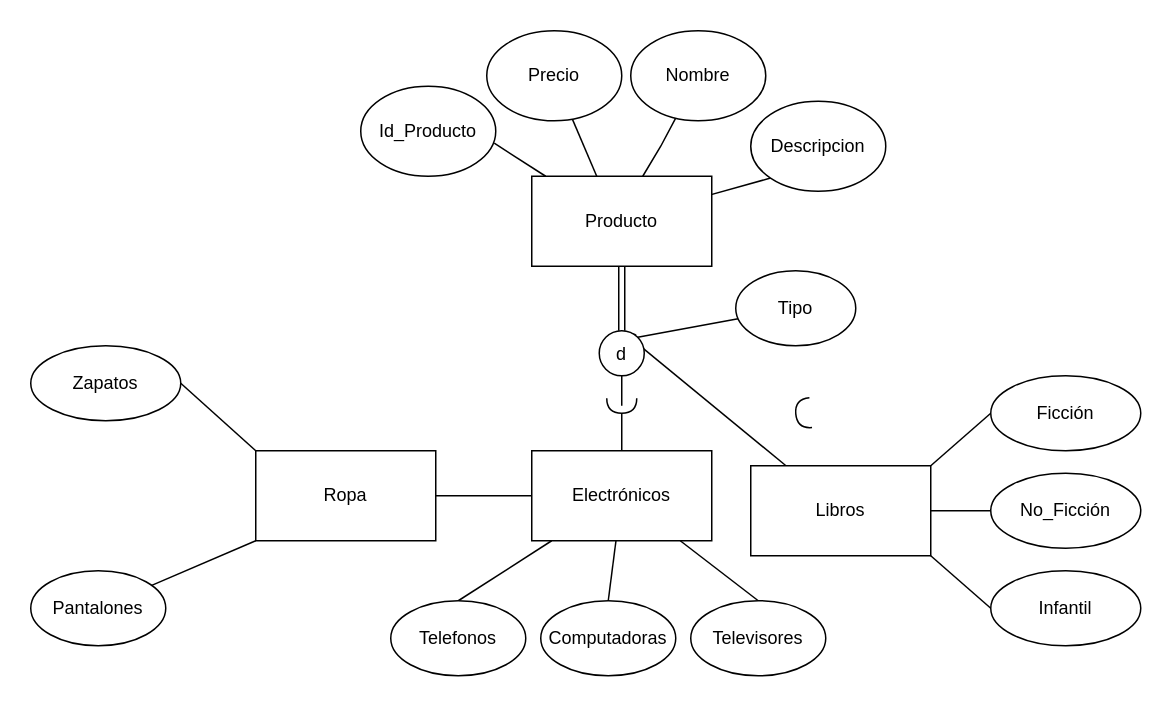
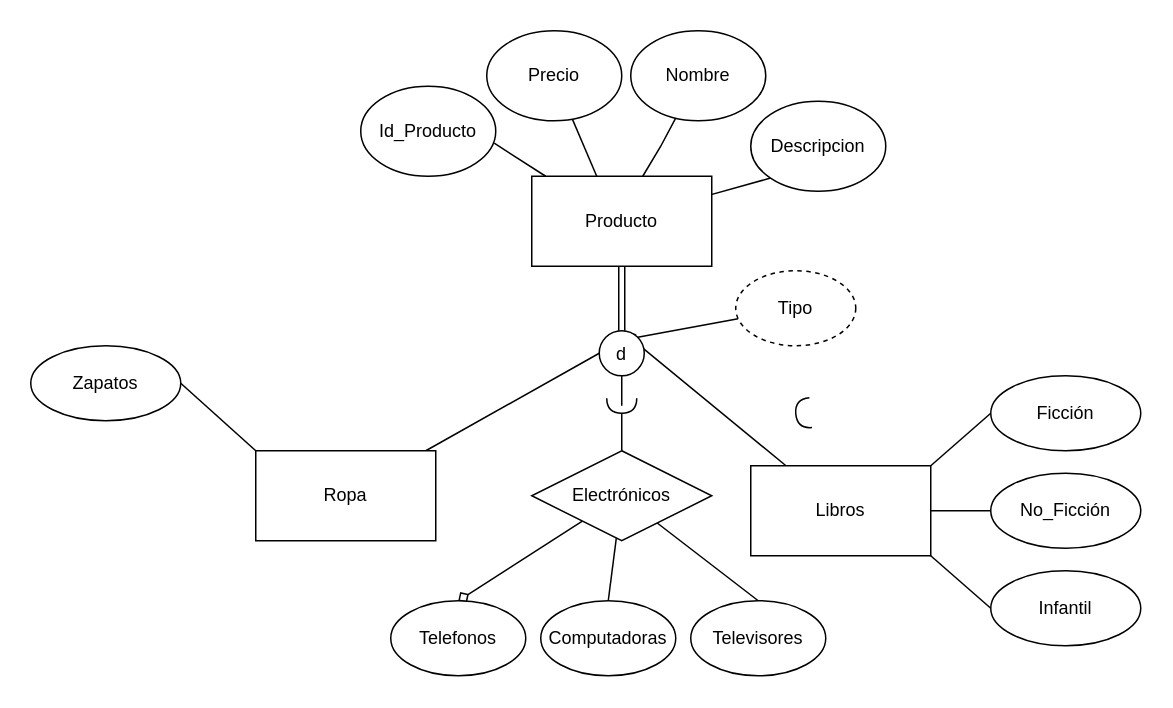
- <mxCell id="36" value="Tipo" style="ellipse;whiteSpace=wrap;html=1;" vertex="1" parent="1"><mxGeometry x="490" y="180" width="80" height="50" as="geometry" /></mxCell>
+ <mxCell id="36" value="Tipo" style="ellipse;whiteSpace=wrap;html=1;dashed=1;" vertex="1" parent="1"><mxGeometry x="490" y="180" width="80" height="50" as="geometry" /></mxCell>
- <mxCell id="8" style="rounded=0;orthogonalLoop=1;jettySize=auto;html=1;endArrow=none;endFill=0;" edge="1" parent="1" source="9" target="14"><mxGeometry relative="1" as="geometry" /></mxCell>
+ <mxCell id="8" style="rounded=0;orthogonalLoop=1;jettySize=auto;html=1;entryX=0;entryY=0.5;entryDx=0;entryDy=0;endArrow=none;endFill=0;" edge="1" parent="1" source="9" target="34"><mxGeometry relative="1" as="geometry" /></mxCell>
- <mxCell id="14" value="Electrónicos" style="rounded=0;whiteSpace=wrap;html=1;" parent="1" vertex="1"><mxGeometry x="354" y="300" width="120" height="60" as="geometry" /></mxCell>
+ <mxCell id="14" value="Electrónicos" style="rhombus;whiteSpace=wrap;html=1;" parent="1" vertex="1"><mxGeometry x="354" y="300" width="120" height="60" as="geometry" /></mxCell>
- <mxCell id="20" style="rounded=0;orthogonalLoop=1;jettySize=auto;html=1;entryX=0;entryY=1;entryDx=0;entryDy=0;endArrow=none;endFill=0;" parent="1" source="21" target="9" edge="1"><mxGeometry relative="1" as="geometry" /></mxCell>
- <mxCell id="12" style="rounded=0;orthogonalLoop=1;jettySize=auto;html=1;entryX=0.5;entryY=0;entryDx=0;entryDy=0;endArrow=none;endFill=0;" parent="1" source="14" target="22" edge="1"><mxGeometry relative="1" as="geometry" /></mxCell>
+ <mxCell id="12" style="rounded=0;orthogonalLoop=1;jettySize=auto;html=1;entryX=0.5;entryY=0;entryDx=0;entryDy=0;endArrow=diamond;endFill=0;" parent="1" source="14" target="22" edge="1"><mxGeometry relative="1" as="geometry" /></mxCell>
- <mxCell id="21" value="Pantalones" style="ellipse;whiteSpace=wrap;html=1;" parent="1" vertex="1"><mxGeometry x="20" y="380" width="90" height="50" as="geometry" /></mxCell>
